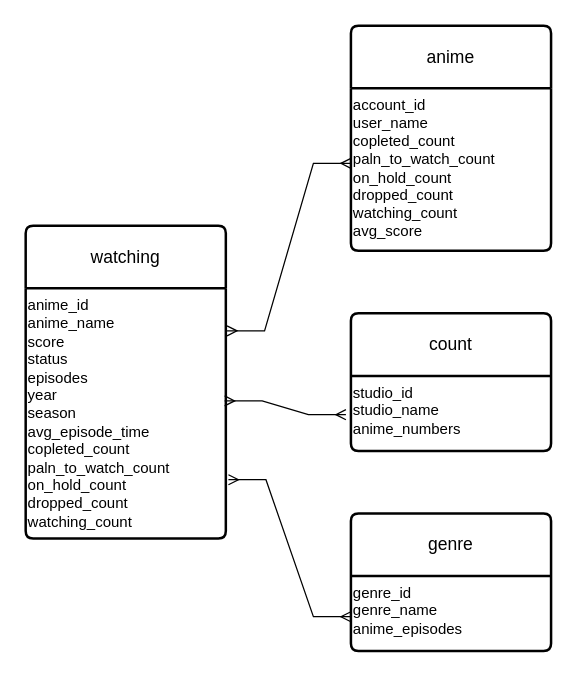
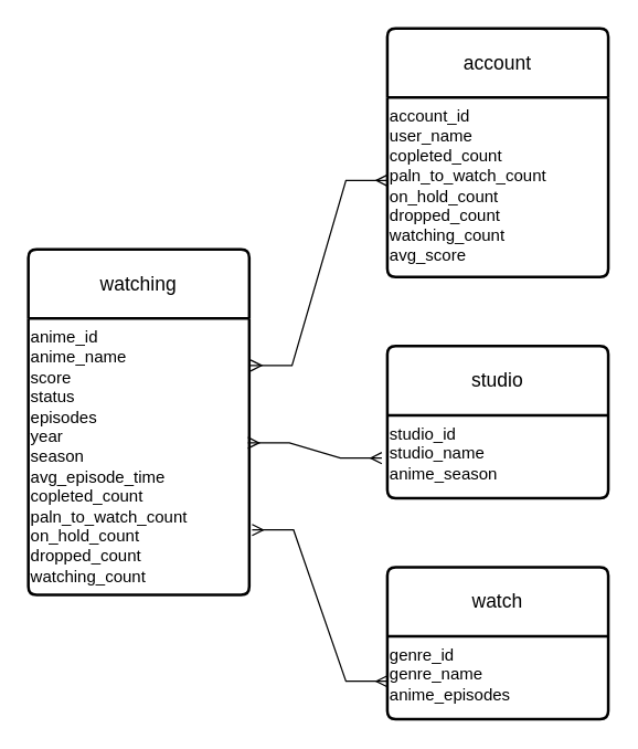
- <mxCell id="2" value="anime" style="swimlane;childLayout=stackLayout;horizontal=1;startSize=50;horizontalStack=0;rounded=1;fontSize=14;fontStyle=0;strokeWidth=2;resizeParent=0;resizeLast=1;shadow=0;dashed=0;align=center;arcSize=4;whiteSpace=wrap;html=1;" vertex="1" parent="1"><mxGeometry x="280" y="20" width="160" height="180" as="geometry" /></mxCell>
+ <mxCell id="2" value="account" style="swimlane;childLayout=stackLayout;horizontal=1;startSize=50;horizontalStack=0;rounded=1;fontSize=14;fontStyle=0;strokeWidth=2;resizeParent=0;resizeLast=1;shadow=0;dashed=0;align=center;arcSize=4;whiteSpace=wrap;html=1;" vertex="1" parent="1"><mxGeometry x="280" y="20" width="160" height="180" as="geometry" /></mxCell>
- <mxCell id="8" value="count" style="swimlane;childLayout=stackLayout;horizontal=1;startSize=50;horizontalStack=0;rounded=1;fontSize=14;fontStyle=0;strokeWidth=2;resizeParent=0;resizeLast=1;shadow=0;dashed=0;align=center;arcSize=4;whiteSpace=wrap;html=1;" vertex="1" parent="1"><mxGeometry x="280" y="250" width="160" height="110" as="geometry" /></mxCell>
+ <mxCell id="8" value="studio" style="swimlane;childLayout=stackLayout;horizontal=1;startSize=50;horizontalStack=0;rounded=1;fontSize=14;fontStyle=0;strokeWidth=2;resizeParent=0;resizeLast=1;shadow=0;dashed=0;align=center;arcSize=4;whiteSpace=wrap;html=1;" vertex="1" parent="1"><mxGeometry x="280" y="250" width="160" height="110" as="geometry" /></mxCell>
- <mxCell id="9" value="studio_id&lt;div&gt;studio_name&lt;/div&gt;&lt;div&gt;anime_numbers&lt;/div&gt;" style="text;html=1;align=left;verticalAlign=top;resizable=0;points=[];autosize=1;strokeColor=none;fillColor=none;" vertex="1" parent="8"><mxGeometry y="50" width="160" height="60" as="geometry" /></mxCell>
+ <mxCell id="9" value="studio_id&lt;div&gt;studio_name&lt;/div&gt;&lt;div&gt;anime_season&lt;/div&gt;" style="text;html=1;align=left;verticalAlign=top;resizable=0;points=[];autosize=1;strokeColor=none;fillColor=none;" vertex="1" parent="8"><mxGeometry y="50" width="160" height="60" as="geometry" /></mxCell>
- <mxCell id="6" value="genre" style="swimlane;childLayout=stackLayout;horizontal=1;startSize=50;horizontalStack=0;rounded=1;fontSize=14;fontStyle=0;strokeWidth=2;resizeParent=0;resizeLast=1;shadow=0;dashed=0;align=center;arcSize=4;whiteSpace=wrap;html=1;" vertex="1" parent="1"><mxGeometry x="280" y="410" width="160" height="110" as="geometry" /></mxCell>
+ <mxCell id="6" value="watch" style="swimlane;childLayout=stackLayout;horizontal=1;startSize=50;horizontalStack=0;rounded=1;fontSize=14;fontStyle=0;strokeWidth=2;resizeParent=0;resizeLast=1;shadow=0;dashed=0;align=center;arcSize=4;whiteSpace=wrap;html=1;" vertex="1" parent="1"><mxGeometry x="280" y="410" width="160" height="110" as="geometry" /></mxCell>
